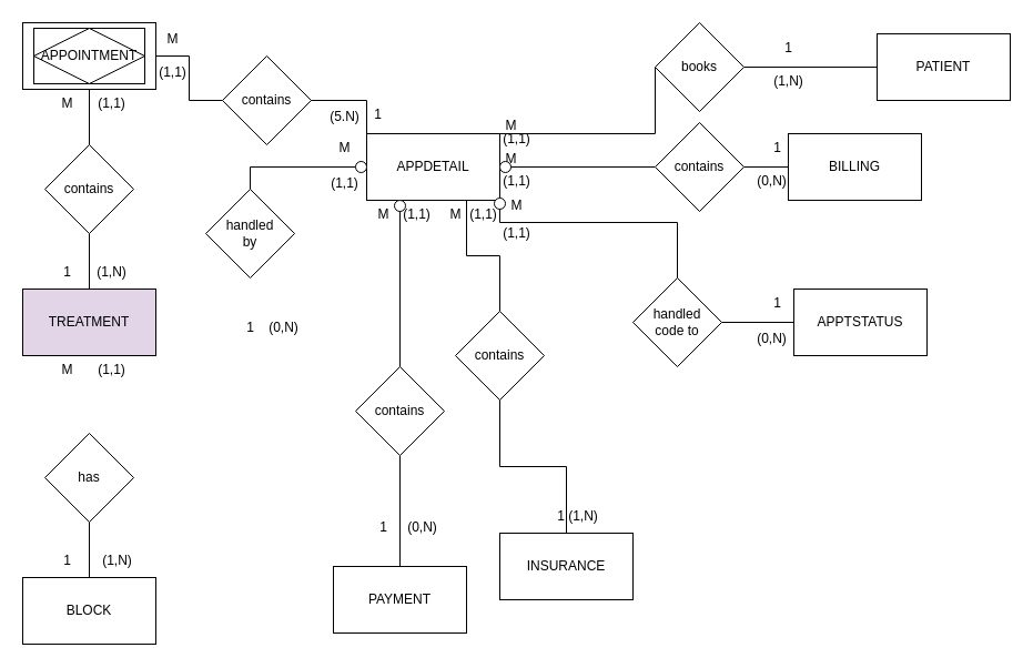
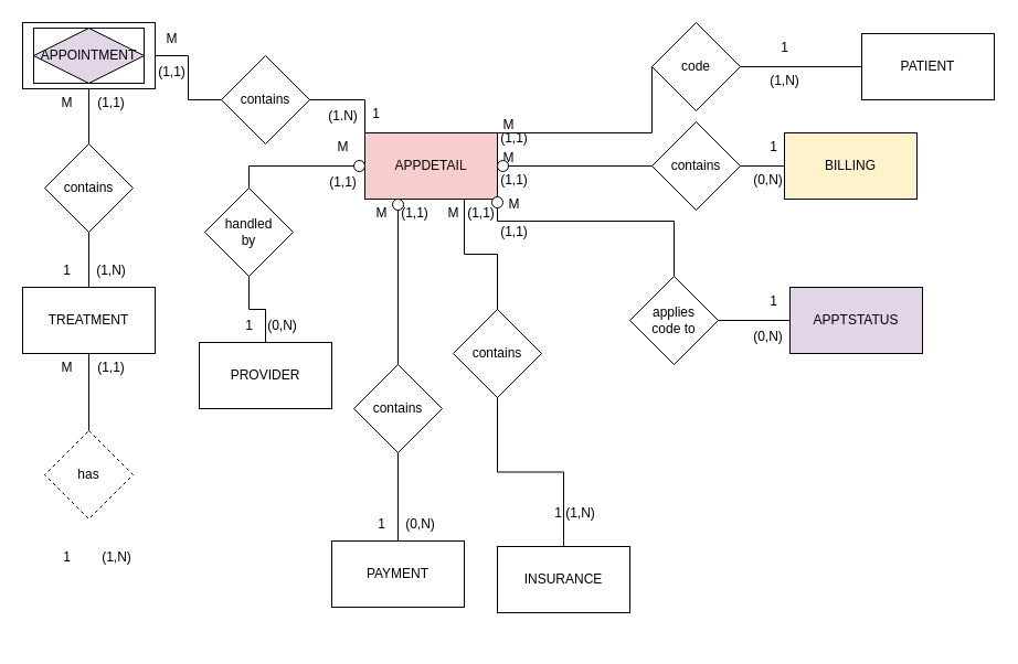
- <mxCell id="76" value="APPOINTMENT" style="rhombus;whiteSpace=wrap;html=1;" parent="1" vertex="1"><mxGeometry x="30" y="25" width="100" height="50" as="geometry" /></mxCell>
+ <mxCell id="76" value="APPOINTMENT" style="rhombus;whiteSpace=wrap;html=1;fillColor=#e1d5e7;" parent="1" vertex="1"><mxGeometry x="30" y="25" width="100" height="50" as="geometry" /></mxCell>
- <mxCell id="31" value="books" style="rhombus;whiteSpace=wrap;html=1;" parent="1" vertex="1"><mxGeometry x="590" y="20" width="80" height="80" as="geometry" /></mxCell>
+ <mxCell id="31" value="code" style="rhombus;whiteSpace=wrap;html=1;" parent="1" vertex="1"><mxGeometry x="590" y="20" width="80" height="80" as="geometry" /></mxCell>
- <mxCell id="74" value="PATIENT" style="rounded=0;whiteSpace=wrap;html=1;" parent="1" vertex="1"><mxGeometry x="790" y="30" width="120" height="60" as="geometry" /></mxCell>
+ <mxCell id="74" value="PATIENT" style="rounded=0;whiteSpace=wrap;html=1;" parent="1" vertex="1"><mxGeometry x="780" y="30" width="120" height="60" as="geometry" /></mxCell>
- <mxCell id="73" value="(5.N)" style="text;html=1;align=center;verticalAlign=middle;resizable=0;points=[];autosize=1;strokeColor=none;fillColor=none;" parent="1" vertex="1"><mxGeometry x="285" y="90" width="50" height="30" as="geometry" /></mxCell>
+ <mxCell id="73" value="(1.N)" style="text;html=1;align=center;verticalAlign=middle;resizable=0;points=[];autosize=1;strokeColor=none;fillColor=none;" parent="1" vertex="1"><mxGeometry x="285" y="90" width="50" height="30" as="geometry" /></mxCell>
- <mxCell id="9" value="APPDETAIL" style="rounded=0;whiteSpace=wrap;html=1;" parent="1" vertex="1"><mxGeometry x="330" y="120" width="120" height="60" as="geometry" /></mxCell>
+ <mxCell id="9" value="APPDETAIL" style="rounded=0;whiteSpace=wrap;html=1;fillColor=#f8cecc;" parent="1" vertex="1"><mxGeometry x="330" y="120" width="120" height="60" as="geometry" /></mxCell>
- <mxCell id="37" value="BILLING" style="rounded=0;whiteSpace=wrap;html=1;" parent="1" vertex="1"><mxGeometry x="710" y="120" width="120" height="60" as="geometry" /></mxCell>
+ <mxCell id="37" value="BILLING" style="rounded=0;whiteSpace=wrap;html=1;fillColor=#fff2cc;" parent="1" vertex="1"><mxGeometry x="710" y="120" width="120" height="60" as="geometry" /></mxCell>
+ <mxCell id="21" style="edgeStyle=orthogonalEdgeStyle;rounded=0;orthogonalLoop=1;jettySize=auto;html=1;exitX=0.5;exitY=1;exitDx=0;exitDy=0;entryX=0.5;entryY=0;entryDx=0;entryDy=0;endArrow=none;endFill=0;" parent="1" source="22" target="23" edge="1"><mxGeometry relative="1" as="geometry" /></mxCell>
- <mxCell id="17" value="TREATMENT" style="rounded=0;whiteSpace=wrap;html=1;fillColor=#e1d5e7;" parent="1" vertex="1"><mxGeometry x="20" y="260" width="120" height="60" as="geometry" /></mxCell>
+ <mxCell id="17" value="TREATMENT" style="rounded=0;whiteSpace=wrap;html=1;" parent="1" vertex="1"><mxGeometry x="20" y="260" width="120" height="60" as="geometry" /></mxCell>
- <mxCell id="35" value="handled&lt;div&gt;code to&lt;/div&gt;" style="rhombus;whiteSpace=wrap;html=1;" parent="1" vertex="1"><mxGeometry x="570" y="250" width="80" height="80" as="geometry" /></mxCell>
+ <mxCell id="35" value="applies&lt;div&gt;code to&lt;/div&gt;" style="rhombus;whiteSpace=wrap;html=1;" parent="1" vertex="1"><mxGeometry x="570" y="250" width="80" height="80" as="geometry" /></mxCell>
- <mxCell id="36" value="APPTSTATUS" style="rounded=0;whiteSpace=wrap;html=1;" parent="1" vertex="1"><mxGeometry x="715" y="260" width="120" height="60" as="geometry" /></mxCell>
+ <mxCell id="36" value="APPTSTATUS" style="rounded=0;whiteSpace=wrap;html=1;fillColor=#e1d5e7;" parent="1" vertex="1"><mxGeometry x="715" y="260" width="120" height="60" as="geometry" /></mxCell>
+ <mxCell id="23" value="PROVIDER" style="rounded=0;whiteSpace=wrap;html=1;" parent="1" vertex="1"><mxGeometry x="180" y="310" width="120" height="60" as="geometry" /></mxCell>
+ <mxCell id="16" style="edgeStyle=orthogonalEdgeStyle;rounded=0;orthogonalLoop=1;jettySize=auto;html=1;exitX=0.5;exitY=1;exitDx=0;exitDy=0;entryX=0.5;entryY=0;entryDx=0;entryDy=0;endArrow=none;endFill=0;" parent="1" source="17" target="19" edge="1"><mxGeometry relative="1" as="geometry" /></mxCell>
- <mxCell id="19" value="has" style="rhombus;whiteSpace=wrap;html=1;" parent="1" vertex="1"><mxGeometry x="40" y="390" width="80" height="80" as="geometry" /></mxCell>
+ <mxCell id="19" value="has" style="rhombus;whiteSpace=wrap;html=1;dashed=1;" parent="1" vertex="1"><mxGeometry x="40" y="390" width="80" height="80" as="geometry" /></mxCell>
- <mxCell id="18" style="edgeStyle=orthogonalEdgeStyle;rounded=0;orthogonalLoop=1;jettySize=auto;html=1;exitX=0.5;exitY=1;exitDx=0;exitDy=0;endArrow=none;endFill=0;" parent="1" source="19" target="20" edge="1"><mxGeometry relative="1" as="geometry" /></mxCell>
- <mxCell id="29" value="INSURANCE" style="rounded=0;whiteSpace=wrap;html=1;" parent="1" vertex="1"><mxGeometry x="450" y="480" width="120" height="60" as="geometry" /></mxCell>
+ <mxCell id="29" value="INSURANCE" style="rounded=0;whiteSpace=wrap;html=1;" parent="1" vertex="1"><mxGeometry x="450" y="495" width="120" height="60" as="geometry" /></mxCell>
- <mxCell id="26" value="PAYMENT" style="rounded=0;whiteSpace=wrap;html=1;" parent="1" vertex="1"><mxGeometry x="300" y="510" width="120" height="60" as="geometry" /></mxCell>
+ <mxCell id="26" value="PAYMENT" style="rounded=0;whiteSpace=wrap;html=1;" parent="1" vertex="1"><mxGeometry x="300" y="490" width="120" height="60" as="geometry" /></mxCell>
- <mxCell id="20" value="BLOCK" style="rounded=0;whiteSpace=wrap;html=1;" parent="1" vertex="1"><mxGeometry x="20" y="520" width="120" height="60" as="geometry" /></mxCell>
